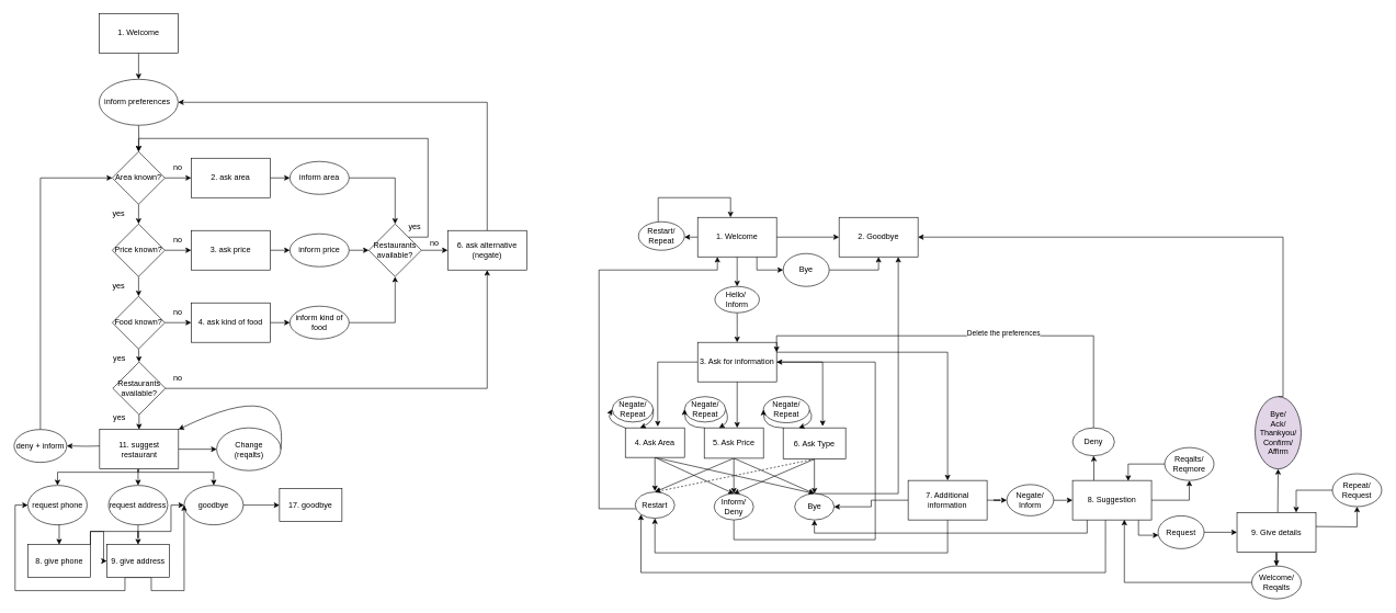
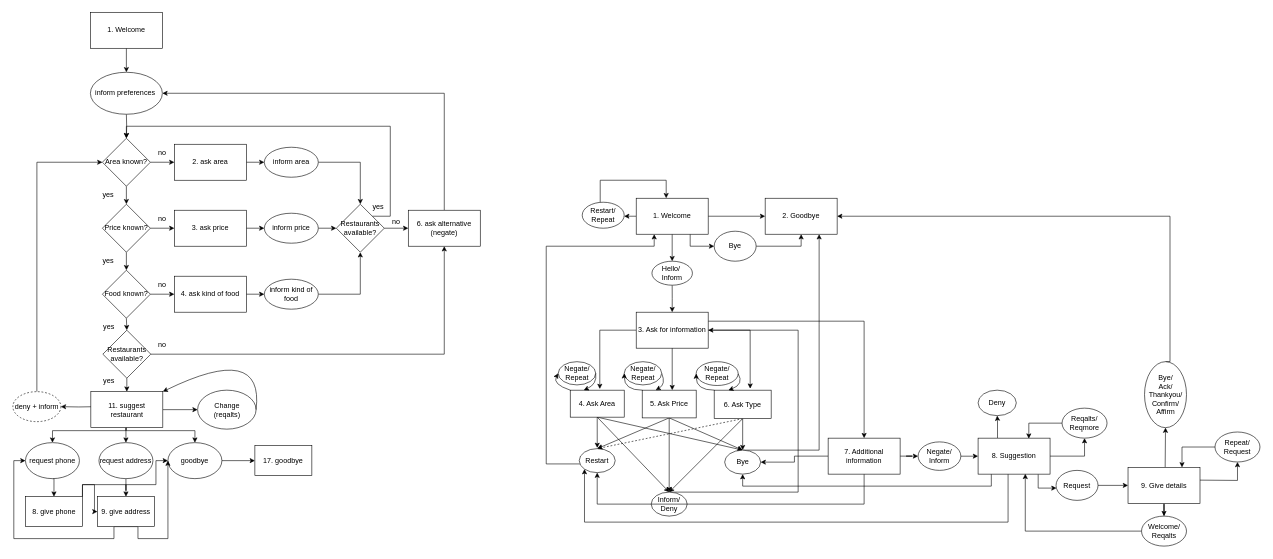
- <mxCell id="118" style="edgeStyle=orthogonalEdgeStyle;rounded=0;orthogonalLoop=1;jettySize=auto;html=1;entryX=1;entryY=0.25;entryDx=0;entryDy=0;exitX=0.5;exitY=0;exitDx=0;exitDy=0;" parent="1" source="120" target="78" edge="1"><mxGeometry relative="1" as="geometry"><Array as="points"><mxPoint x="1662" y="510" /><mxPoint x="1180" y="510" /></Array></mxGeometry></mxCell>
- <mxCell id="119" value="Delete the preferences" style="edgeLabel;html=1;align=center;verticalAlign=middle;resizable=0;points=[];" vertex="1" connectable="0" parent="118"><mxGeometry x="-0.144" y="-5" relative="1" as="geometry"><mxPoint as="offset" /></mxGeometry></mxCell>
- <mxCell id="129" value="Bye/&lt;br&gt;Ack/&lt;br&gt;Thankyou/&lt;br&gt;Confirm/&lt;br&gt;Affirm" style="ellipse;whiteSpace=wrap;html=1;fillColor=#e1d5e7;" parent="1" vertex="1"><mxGeometry x="1907.5" y="602.5" width="70" height="110" as="geometry" /></mxCell>
+ <mxCell id="129" value="Bye/&lt;br&gt;Ack/&lt;br&gt;Thankyou/&lt;br&gt;Confirm/&lt;br&gt;Affirm" style="ellipse;whiteSpace=wrap;html=1;" parent="1" vertex="1"><mxGeometry x="1907.5" y="602.5" width="70" height="110" as="geometry" /></mxCell>
- <mxCell id="34" value="deny + inform" style="ellipse;whiteSpace=wrap;html=1;" parent="1" vertex="1"><mxGeometry x="20.75" y="652.5" width="80" height="50" as="geometry" /></mxCell>
+ <mxCell id="34" value="deny + inform" style="ellipse;whiteSpace=wrap;html=1;dashed=1;" parent="1" vertex="1"><mxGeometry x="20.75" y="652.5" width="80" height="50" as="geometry" /></mxCell>
- <mxCell id="101" value="Inform/&lt;br&gt;Deny" style="ellipse;whiteSpace=wrap;html=1;" parent="1" vertex="1"><mxGeometry x="1085" y="750" width="60" height="40" as="geometry" /></mxCell>
+ <mxCell id="101" value="Inform/&lt;br&gt;Deny" style="ellipse;whiteSpace=wrap;html=1;" parent="1" vertex="1"><mxGeometry x="1085" y="820" width="60" height="40" as="geometry" /></mxCell>
